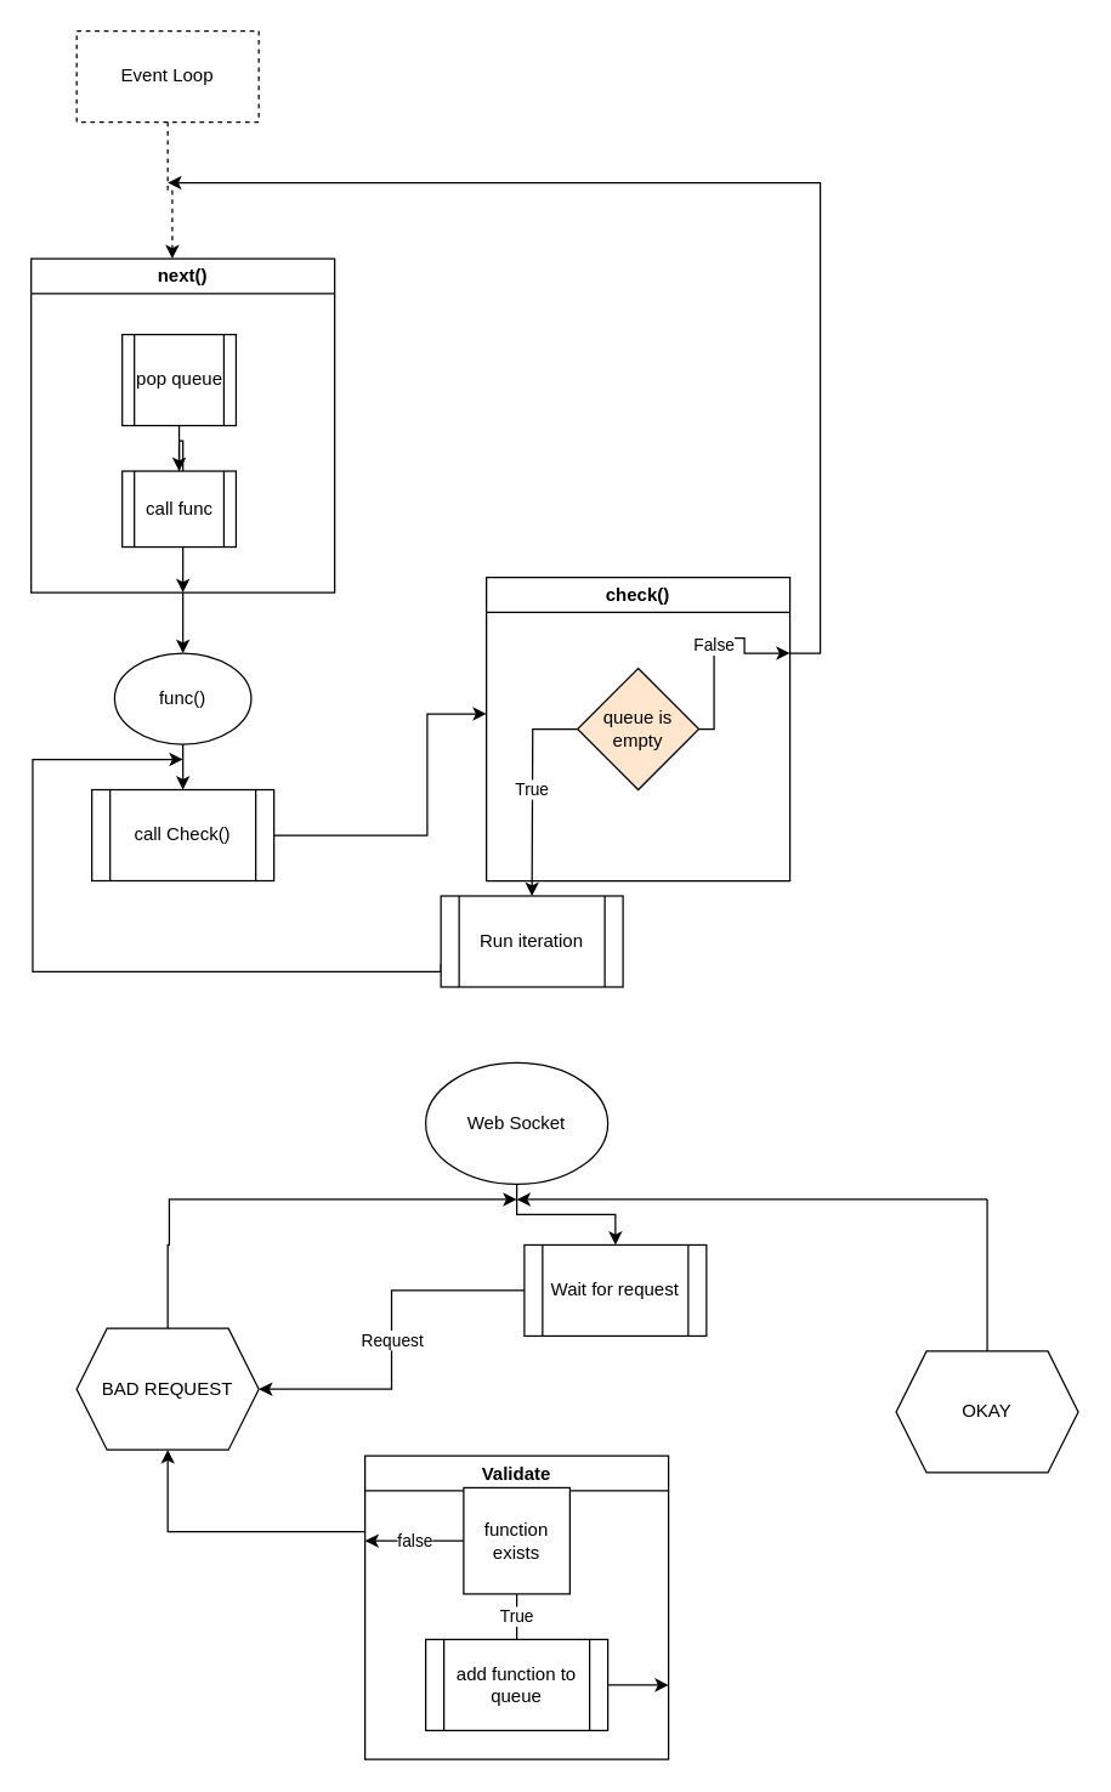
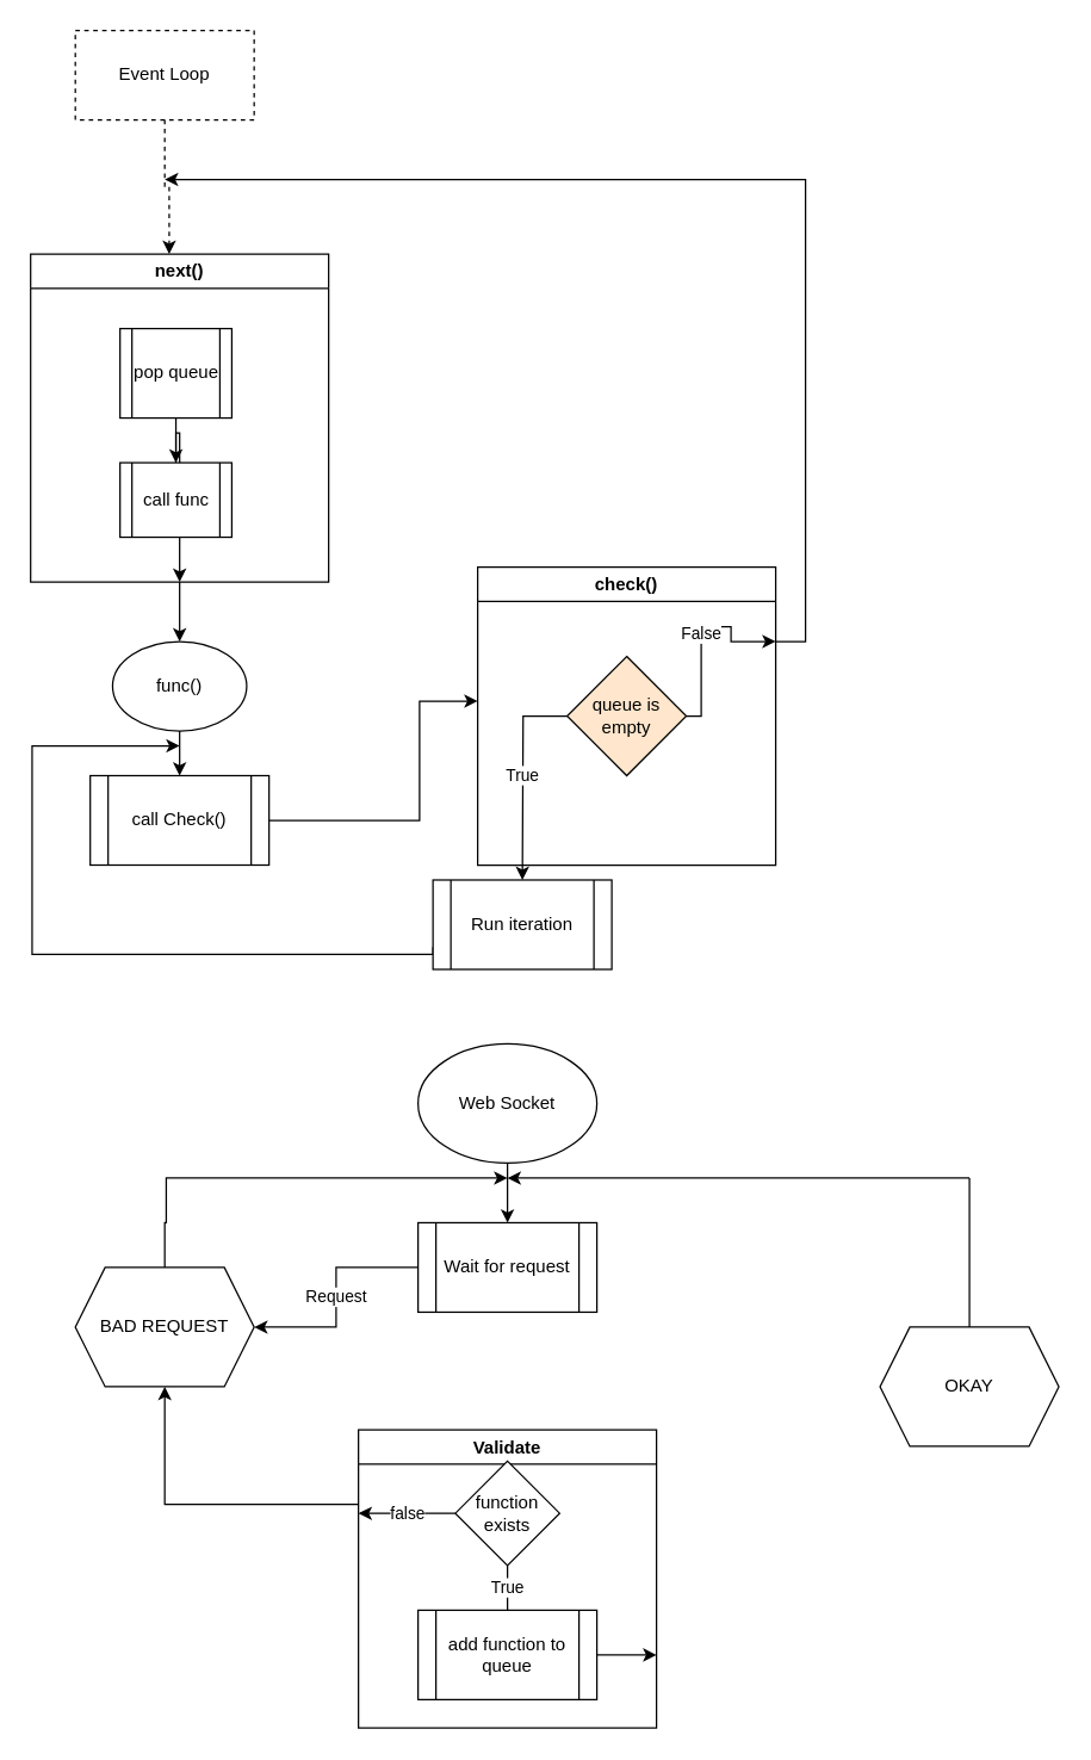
- <mxCell id="24" value="Wait for request" style="shape=process;whiteSpace=wrap;html=1;backgroundOutline=1;" vertex="1" parent="1"><mxGeometry x="345" y="820" width="120" height="60" as="geometry" /></mxCell>
+ <mxCell id="24" value="Wait for request" style="shape=process;whiteSpace=wrap;html=1;backgroundOutline=1;" vertex="1" parent="1"><mxGeometry x="280" y="820" width="120" height="60" as="geometry" /></mxCell>
- <mxCell id="33" value="BAD REQUEST" style="shape=hexagon;perimeter=hexagonPerimeter2;whiteSpace=wrap;html=1;fixedSize=1;" vertex="1" parent="1"><mxGeometry x="50" y="875" width="120" height="80" as="geometry" /></mxCell>
+ <mxCell id="33" value="BAD REQUEST" style="shape=hexagon;perimeter=hexagonPerimeter2;whiteSpace=wrap;html=1;fixedSize=1;" vertex="1" parent="1"><mxGeometry x="50" y="850" width="120" height="80" as="geometry" /></mxCell>
- <mxCell id="28" value="function exists" style="whiteSpace=wrap;html=1;rounded=0;" vertex="1" parent="26"><mxGeometry x="65" y="21" width="70" height="70" as="geometry" /></mxCell>
+ <mxCell id="28" value="function exists" style="rhombus;whiteSpace=wrap;html=1;" vertex="1" parent="26"><mxGeometry x="65" y="21" width="70" height="70" as="geometry" /></mxCell>
